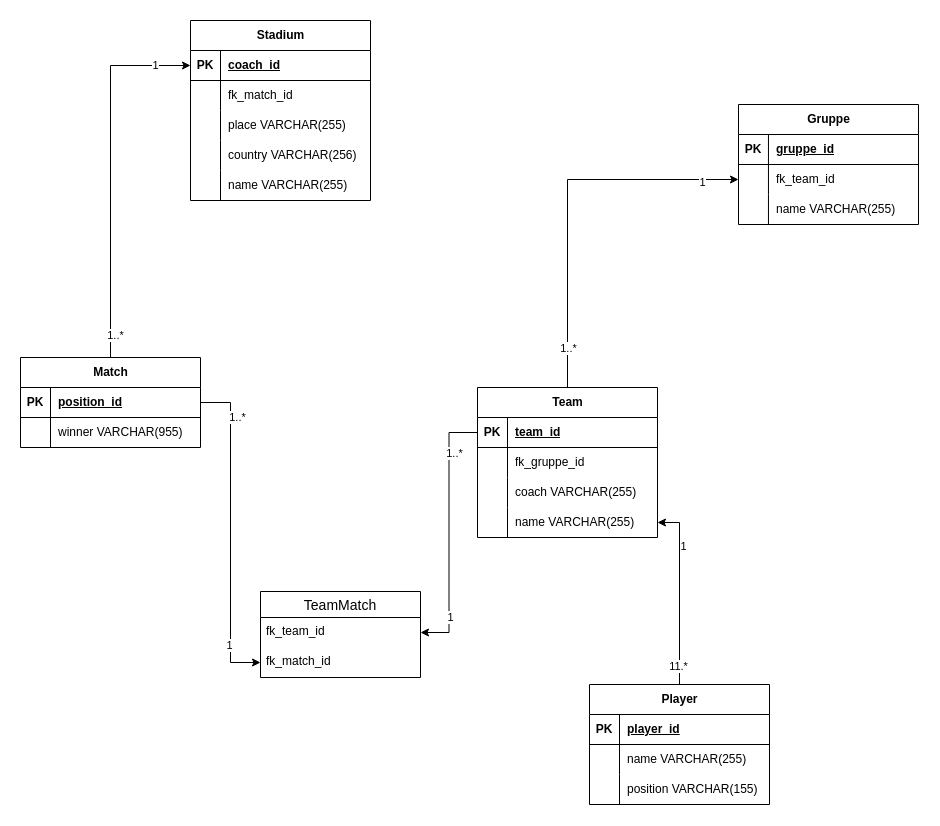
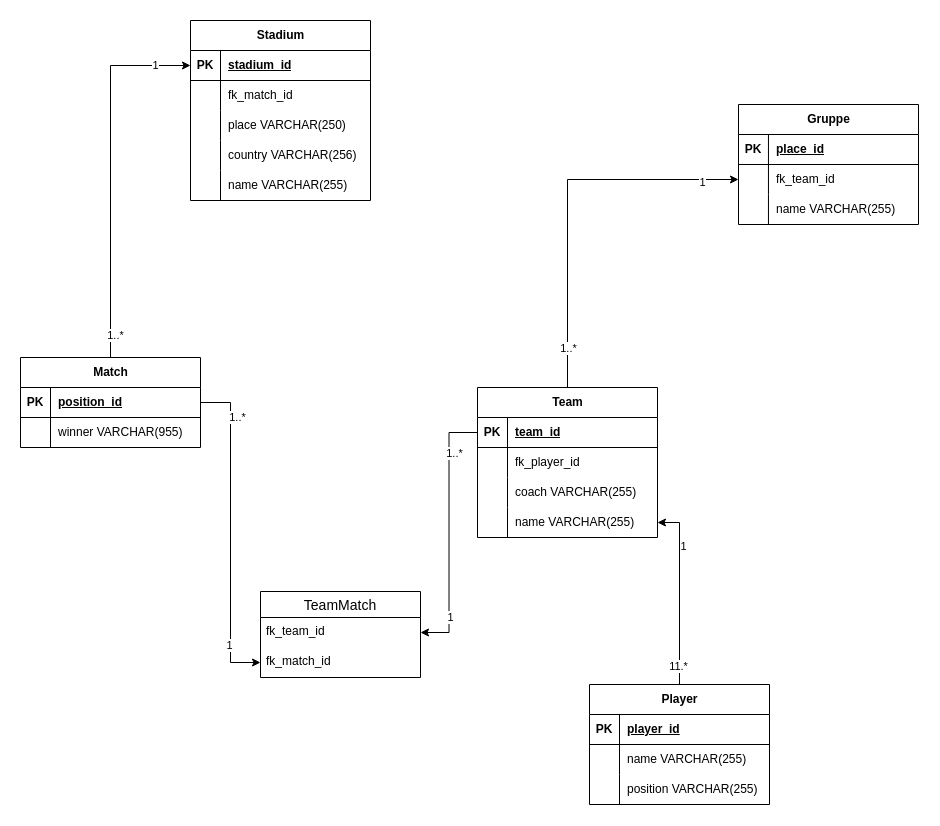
- <mxCell id="55" value="coach_id" style="shape=partialRectangle;connectable=0;fillColor=none;top=0;left=0;bottom=0;right=0;align=left;spacingLeft=6;fontStyle=5;overflow=hidden;whiteSpace=wrap;html=1;" vertex="1" parent="53"><mxGeometry x="30" width="150" height="30" as="geometry"><mxRectangle width="150" height="30" as="alternateBounds" /></mxGeometry></mxCell>
+ <mxCell id="55" value="stadium_id" style="shape=partialRectangle;connectable=0;fillColor=none;top=0;left=0;bottom=0;right=0;align=left;spacingLeft=6;fontStyle=5;overflow=hidden;whiteSpace=wrap;html=1;" vertex="1" parent="53"><mxGeometry x="30" width="150" height="30" as="geometry"><mxRectangle width="150" height="30" as="alternateBounds" /></mxGeometry></mxCell>
- <mxCell id="61" value="place VARCHAR(255)" style="shape=partialRectangle;connectable=0;fillColor=none;top=0;left=0;bottom=0;right=0;align=left;spacingLeft=6;overflow=hidden;whiteSpace=wrap;html=1;" vertex="1" parent="59"><mxGeometry x="30" width="150" height="30" as="geometry"><mxRectangle width="150" height="30" as="alternateBounds" /></mxGeometry></mxCell>
+ <mxCell id="61" value="place VARCHAR(250)" style="shape=partialRectangle;connectable=0;fillColor=none;top=0;left=0;bottom=0;right=0;align=left;spacingLeft=6;overflow=hidden;whiteSpace=wrap;html=1;" vertex="1" parent="59"><mxGeometry x="30" width="150" height="30" as="geometry"><mxRectangle width="150" height="30" as="alternateBounds" /></mxGeometry></mxCell>
- <mxCell id="18" value="gruppe_id" style="shape=partialRectangle;connectable=0;fillColor=none;top=0;left=0;bottom=0;right=0;align=left;spacingLeft=6;fontStyle=5;overflow=hidden;whiteSpace=wrap;html=1;" vertex="1" parent="16"><mxGeometry x="29.958" width="150.042" height="30" as="geometry"><mxRectangle width="150.042" height="30" as="alternateBounds" /></mxGeometry></mxCell>
+ <mxCell id="18" value="place_id" style="shape=partialRectangle;connectable=0;fillColor=none;top=0;left=0;bottom=0;right=0;align=left;spacingLeft=6;fontStyle=5;overflow=hidden;whiteSpace=wrap;html=1;" vertex="1" parent="16"><mxGeometry x="29.958" width="150.042" height="30" as="geometry"><mxRectangle width="150.042" height="30" as="alternateBounds" /></mxGeometry></mxCell>
- <mxCell id="45" value="fk_gruppe_id" style="shape=partialRectangle;connectable=0;fillColor=none;top=0;left=0;bottom=0;right=0;align=left;spacingLeft=6;overflow=hidden;whiteSpace=wrap;html=1;" vertex="1" parent="43"><mxGeometry x="30" width="150" height="30" as="geometry"><mxRectangle width="150" height="30" as="alternateBounds" /></mxGeometry></mxCell>
+ <mxCell id="45" value="fk_player_id" style="shape=partialRectangle;connectable=0;fillColor=none;top=0;left=0;bottom=0;right=0;align=left;spacingLeft=6;overflow=hidden;whiteSpace=wrap;html=1;" vertex="1" parent="43"><mxGeometry x="30" width="150" height="30" as="geometry"><mxRectangle width="150" height="30" as="alternateBounds" /></mxGeometry></mxCell>
- <mxCell id="14" value="position VARCHAR(155)" style="shape=partialRectangle;connectable=0;fillColor=none;top=0;left=0;bottom=0;right=0;align=left;spacingLeft=6;overflow=hidden;whiteSpace=wrap;html=1;" vertex="1" parent="12"><mxGeometry x="30" width="150" height="30" as="geometry"><mxRectangle width="150" height="30" as="alternateBounds" /></mxGeometry></mxCell>
+ <mxCell id="14" value="position VARCHAR(255)" style="shape=partialRectangle;connectable=0;fillColor=none;top=0;left=0;bottom=0;right=0;align=left;spacingLeft=6;overflow=hidden;whiteSpace=wrap;html=1;" vertex="1" parent="12"><mxGeometry x="30" width="150" height="30" as="geometry"><mxRectangle width="150" height="30" as="alternateBounds" /></mxGeometry></mxCell>
